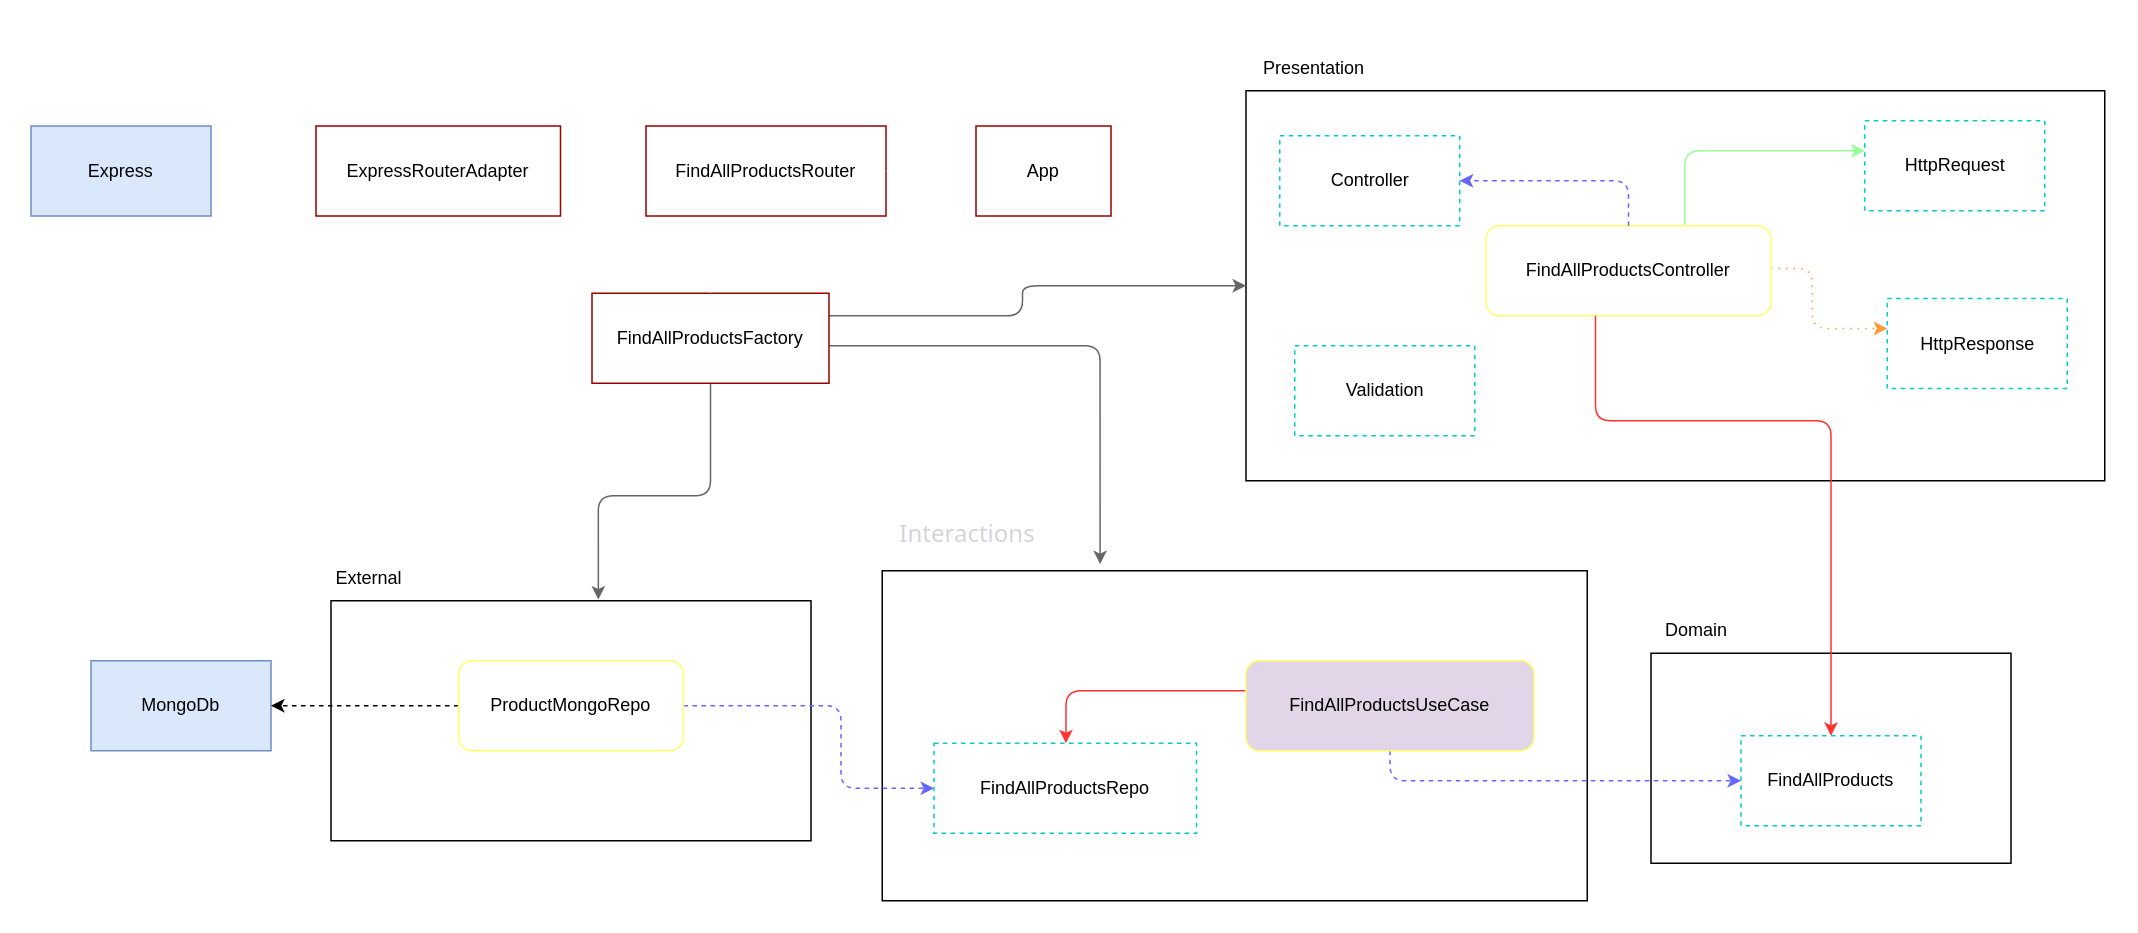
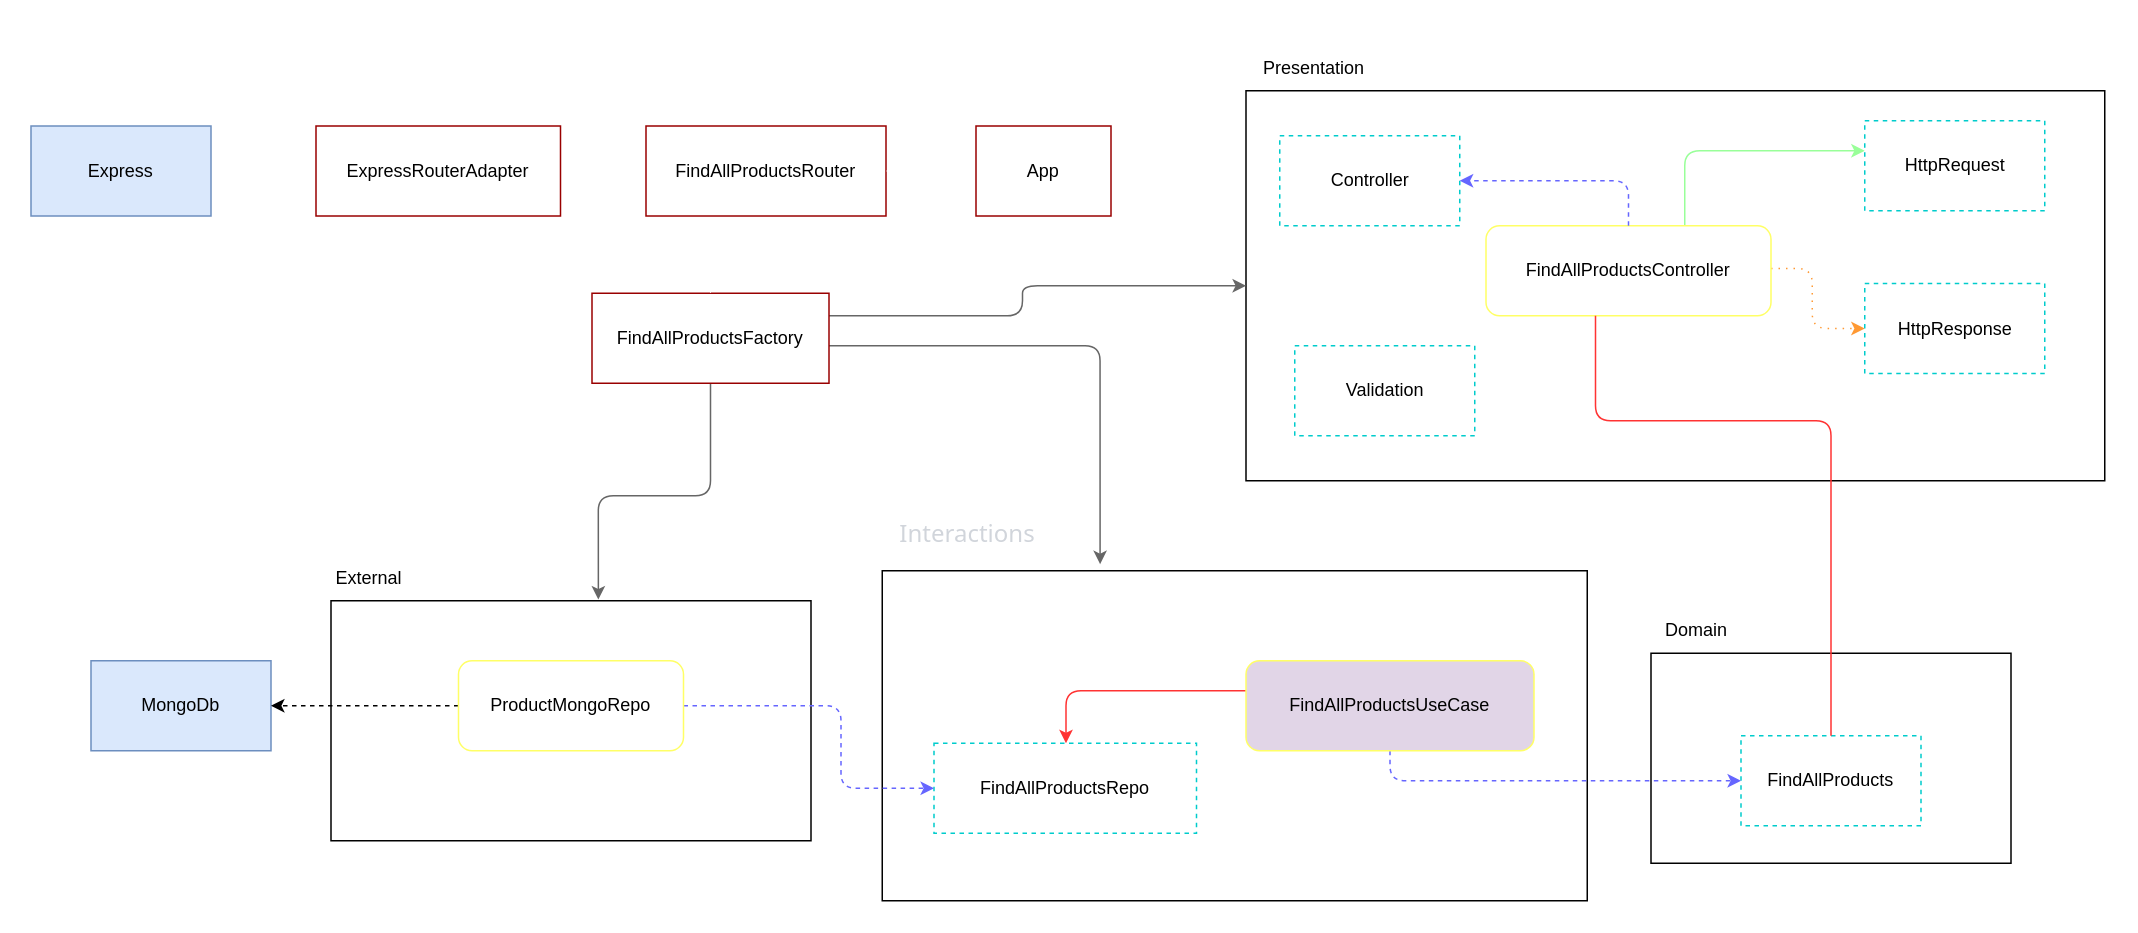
- <mxCell id="10" value="HttpResponse" style="rounded=0;whiteSpace=wrap;html=1;strokeColor=#00CCCC;dashed=1;" parent="1" vertex="1"><mxGeometry x="1257.5" y="198.5" width="120" height="60" as="geometry" /></mxCell>
+ <mxCell id="10" value="HttpResponse" style="rounded=0;whiteSpace=wrap;html=1;strokeColor=#00CCCC;dashed=1;" parent="1" vertex="1"><mxGeometry x="1242.5" y="188.5" width="120" height="60" as="geometry" /></mxCell>
- <mxCell id="15" style="edgeStyle=orthogonalEdgeStyle;html=1;strokeColor=#FF3333;" parent="1" source="5" target="14" edge="1"><mxGeometry relative="1" as="geometry"><Array as="points"><mxPoint x="1063" y="280" /><mxPoint x="1220" y="280" /></Array></mxGeometry></mxCell>
+ <mxCell id="15" style="edgeStyle=orthogonalEdgeStyle;html=1;strokeColor=#FF3333;endArrow=none;" parent="1" source="5" target="14" edge="1"><mxGeometry relative="1" as="geometry"><Array as="points"><mxPoint x="1063" y="280" /><mxPoint x="1220" y="280" /></Array></mxGeometry></mxCell>
